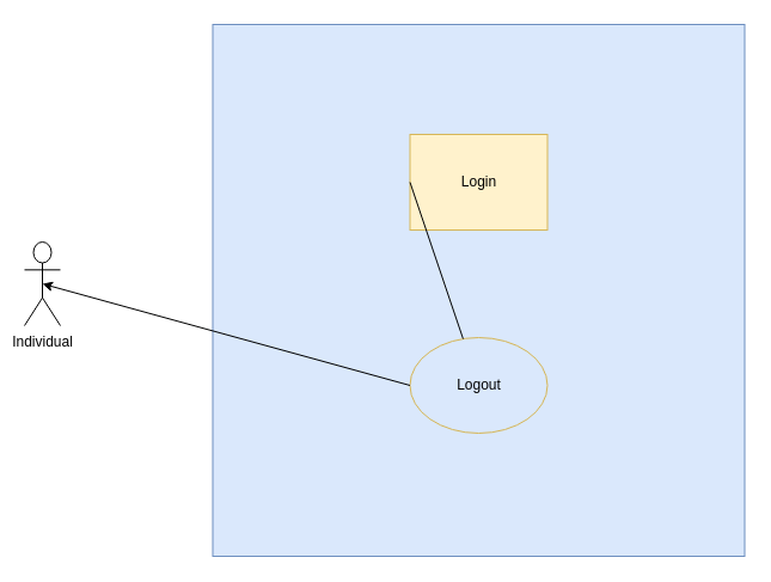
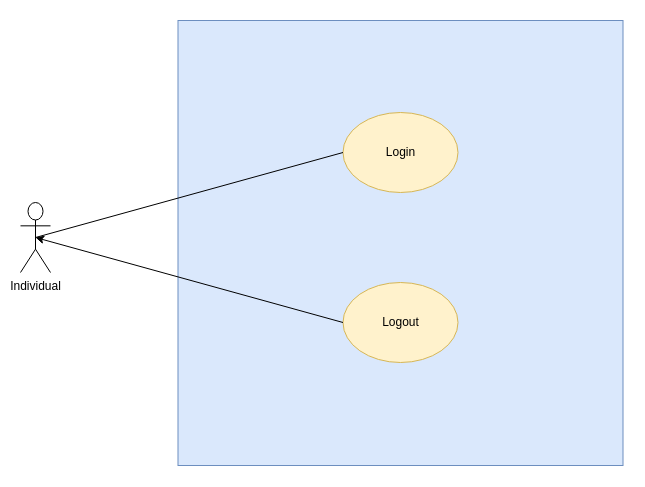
- <mxCell id="4" value="Login" style="whiteSpace=wrap;html=1;fillColor=#fff2cc;strokeColor=#d6b656;rounded=0;" parent="1" vertex="1"><mxGeometry x="342.5" y="112" width="115" height="80" as="geometry" /></mxCell>
+ <mxCell id="4" value="Login" style="ellipse;whiteSpace=wrap;html=1;fillColor=#fff2cc;strokeColor=#d6b656;" parent="1" vertex="1"><mxGeometry x="342.5" y="112" width="115" height="80" as="geometry" /></mxCell>
- <mxCell id="6" value="" style="endArrow=none;html=1;rounded=0;exitX=0;exitY=0.5;exitDx=0;exitDy=0;" parent="1" source="4" target="5" edge="1"><mxGeometry width="50" height="50" relative="1" as="geometry"><mxPoint x="300" y="252" as="sourcePoint" /><mxPoint x="350" y="202" as="targetPoint" /></mxGeometry></mxCell>
+ <mxCell id="6" value="" style="endArrow=none;html=1;rounded=0;entryX=0.5;entryY=0.5;entryDx=0;entryDy=0;entryPerimeter=0;exitX=0;exitY=0.5;exitDx=0;exitDy=0;" parent="1" source="4" target="2" edge="1"><mxGeometry width="50" height="50" relative="1" as="geometry"><mxPoint x="300" y="252" as="sourcePoint" /><mxPoint x="350" y="202" as="targetPoint" /></mxGeometry></mxCell>
- <mxCell id="5" value="Logout" style="ellipse;whiteSpace=wrap;html=1;fillColor=#dae8fc;strokeColor=#d6b656;" parent="1" vertex="1"><mxGeometry x="342.5" y="282" width="115" height="80" as="geometry" /></mxCell>
+ <mxCell id="5" value="Logout" style="ellipse;whiteSpace=wrap;html=1;fillColor=#fff2cc;strokeColor=#d6b656;" parent="1" vertex="1"><mxGeometry x="342.5" y="282" width="115" height="80" as="geometry" /></mxCell>
